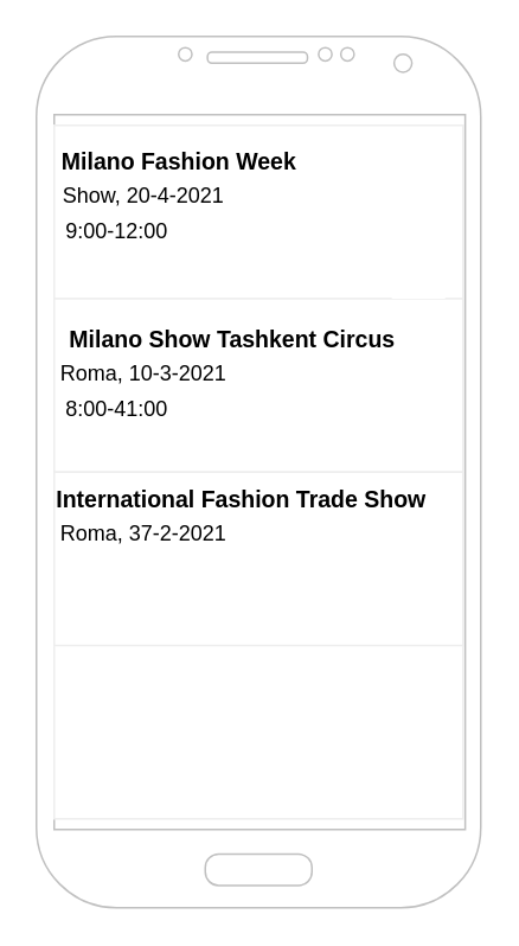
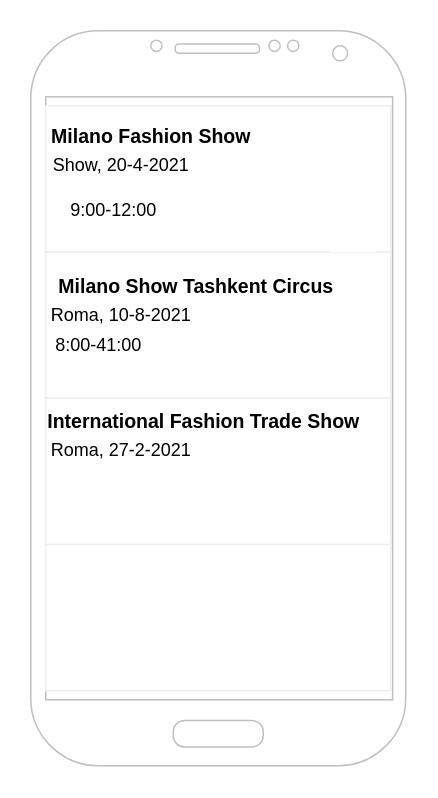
- <mxCell id="7" value="&lt;span style=&quot;font-size: 13px&quot;&gt;&lt;b&gt;Milano Fashion Week&lt;/b&gt;&lt;/span&gt;" style="text;html=1;align=center;verticalAlign=middle;resizable=0;points=[];autosize=1;" vertex="1" parent="3"><mxGeometry x="-5" y="10" width="150" height="20" as="geometry" /></mxCell>
+ <mxCell id="7" value="&lt;span style=&quot;font-size: 13px&quot;&gt;&lt;b&gt;Milano Fashion Show&lt;/b&gt;&lt;/span&gt;" style="text;html=1;align=center;verticalAlign=middle;resizable=0;points=[];autosize=1;" vertex="1" parent="3"><mxGeometry x="-5" y="10" width="150" height="20" as="geometry" /></mxCell>
- <mxCell id="13" value="9:00-12:00" style="text;html=1;align=center;verticalAlign=middle;resizable=0;points=[];autosize=1;" vertex="1" parent="3"><mxGeometry y="50" width="70" height="20" as="geometry" /></mxCell>
+ <mxCell id="13" value="9:00-12:00" style="text;html=1;align=center;verticalAlign=middle;resizable=0;points=[];autosize=1;" vertex="1" parent="3"><mxGeometry x="10" y="60" width="70" height="20" as="geometry" /></mxCell>
- <mxCell id="10" value="Roma, 10-3-2021" style="text;html=1;align=center;verticalAlign=middle;resizable=0;points=[];autosize=1;" vertex="1" parent="3"><mxGeometry x="-5" y="130" width="110" height="20" as="geometry" /></mxCell>
+ <mxCell id="10" value="Roma, 10-8-2021" style="text;html=1;align=center;verticalAlign=middle;resizable=0;points=[];autosize=1;" vertex="1" parent="3"><mxGeometry x="-5" y="130" width="110" height="20" as="geometry" /></mxCell>
- <mxCell id="12" value="Roma, 37-2-2021" style="text;html=1;align=center;verticalAlign=middle;resizable=0;points=[];autosize=1;" vertex="1" parent="3"><mxGeometry x="-5" y="220" width="110" height="20" as="geometry" /></mxCell>
+ <mxCell id="12" value="Roma, 27-2-2021" style="text;html=1;align=center;verticalAlign=middle;resizable=0;points=[];autosize=1;" vertex="1" parent="3"><mxGeometry x="-5" y="220" width="110" height="20" as="geometry" /></mxCell>
